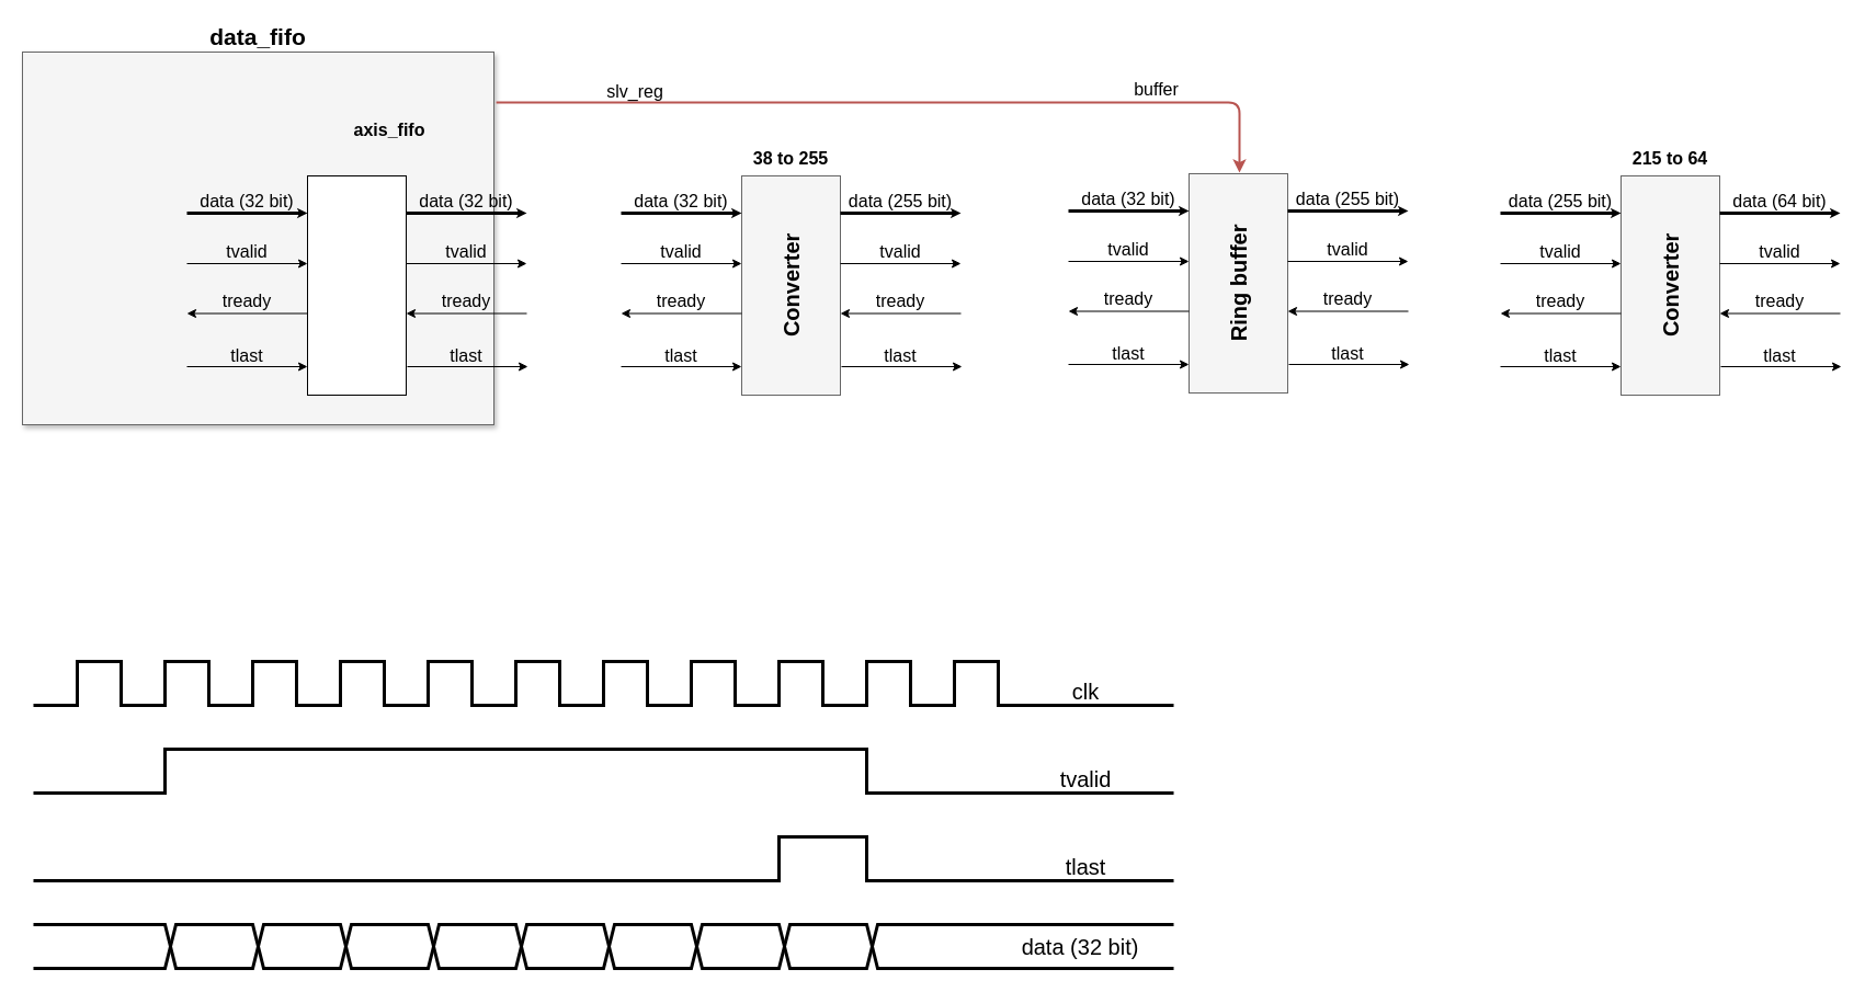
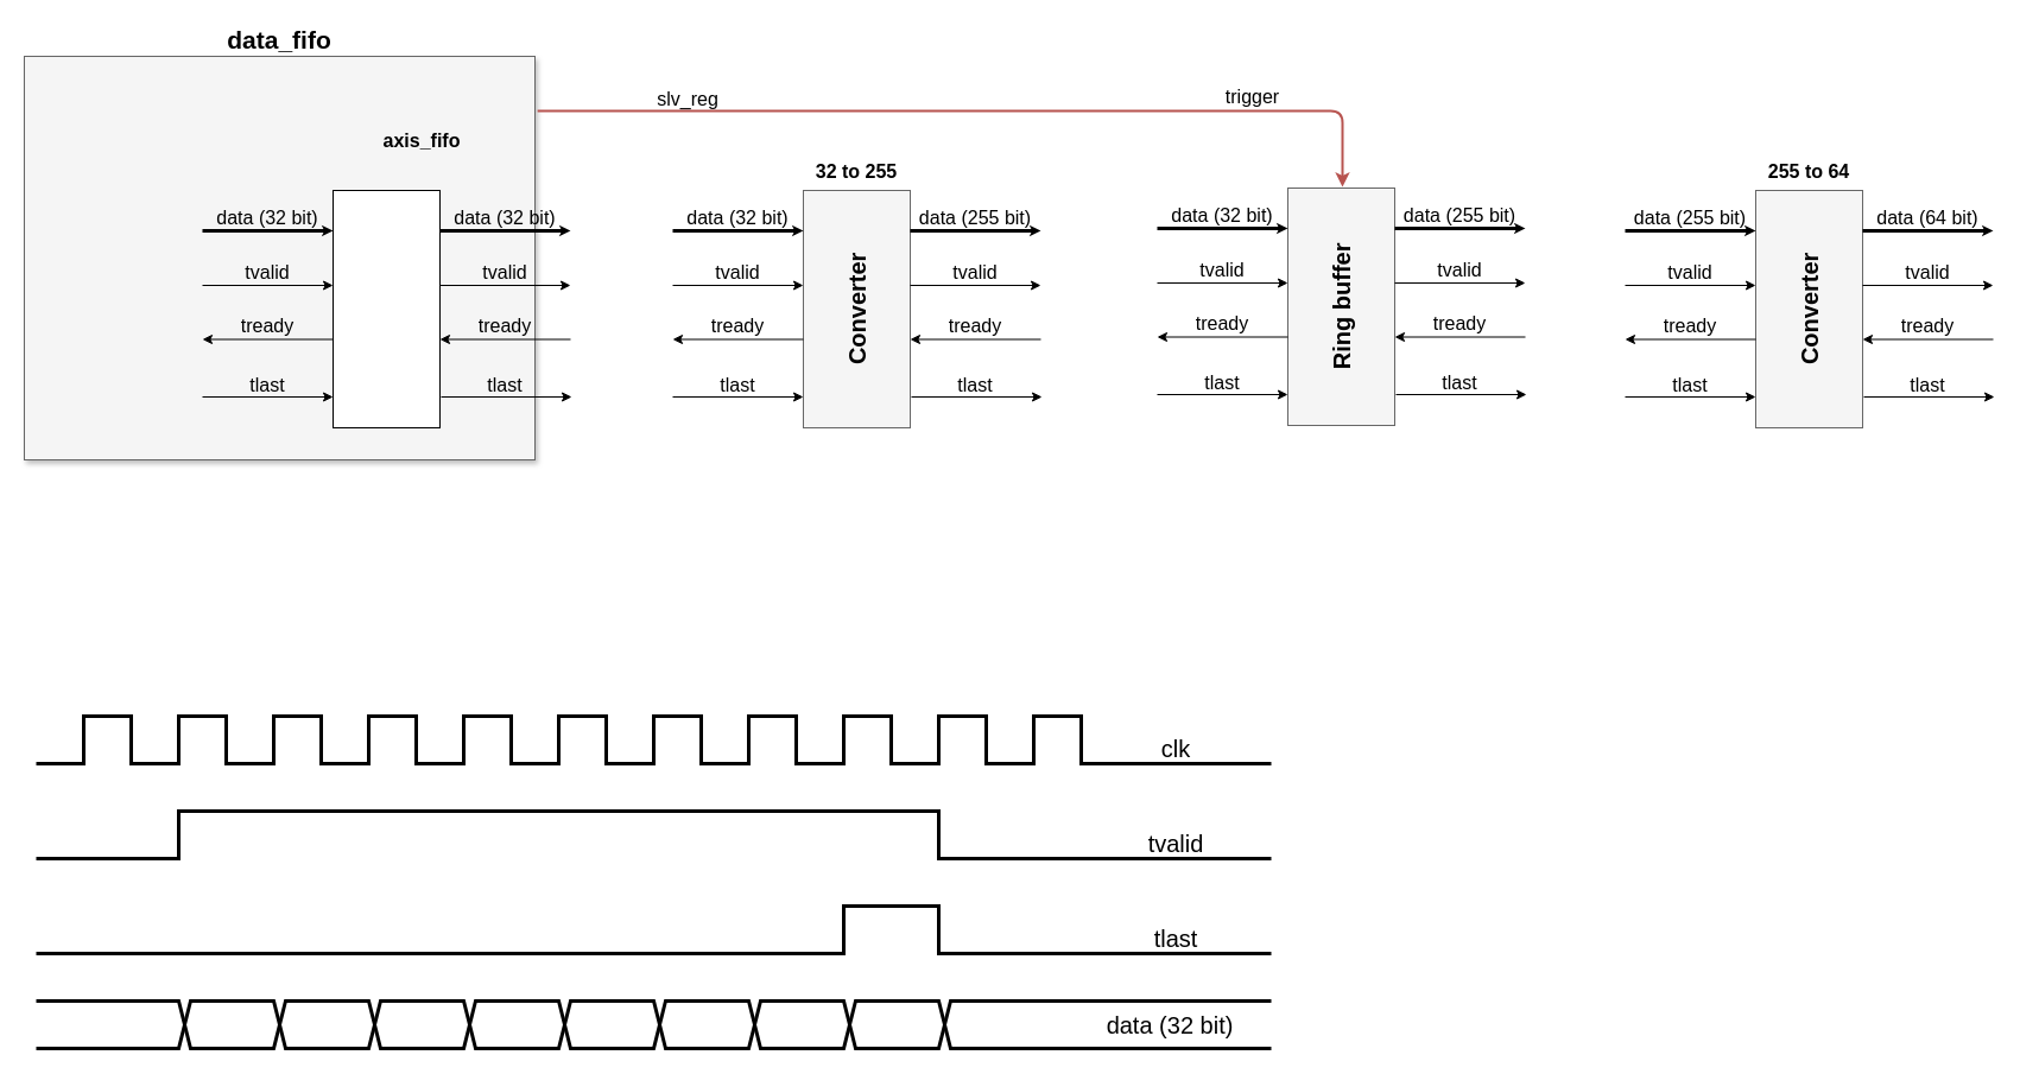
- <mxCell id="85" value="buffer" style="text;html=1;strokeColor=none;fillColor=none;align=center;verticalAlign=middle;whiteSpace=wrap;rounded=0;fontSize=16;" vertex="1" parent="1"><mxGeometry x="989" y="71" width="131" height="20" as="geometry" /></mxCell>
+ <mxCell id="85" value="trigger" style="text;html=1;strokeColor=none;fillColor=none;align=center;verticalAlign=middle;whiteSpace=wrap;rounded=0;fontSize=16;" vertex="1" parent="1"><mxGeometry x="989" y="71" width="131" height="20" as="geometry" /></mxCell>
- <mxCell id="24" value="38 to 255" style="text;html=1;strokeColor=none;fillColor=none;align=center;verticalAlign=middle;whiteSpace=wrap;rounded=0;fontSize=16;fontStyle=1" vertex="1" parent="1"><mxGeometry x="676" y="134" width="90" height="20" as="geometry" /></mxCell>
+ <mxCell id="24" value="32 to 255" style="text;html=1;strokeColor=none;fillColor=none;align=center;verticalAlign=middle;whiteSpace=wrap;rounded=0;fontSize=16;fontStyle=1" vertex="1" parent="1"><mxGeometry x="676" y="134" width="90" height="20" as="geometry" /></mxCell>
- <mxCell id="61" value="215 to 64" style="text;html=1;strokeColor=none;fillColor=none;align=center;verticalAlign=middle;whiteSpace=wrap;rounded=0;fontSize=16;fontStyle=1" vertex="1" parent="1"><mxGeometry x="1478" y="134" width="90" height="20" as="geometry" /></mxCell>
+ <mxCell id="61" value="255 to 64" style="text;html=1;strokeColor=none;fillColor=none;align=center;verticalAlign=middle;whiteSpace=wrap;rounded=0;fontSize=16;fontStyle=1" vertex="1" parent="1"><mxGeometry x="1478" y="134" width="90" height="20" as="geometry" /></mxCell>
